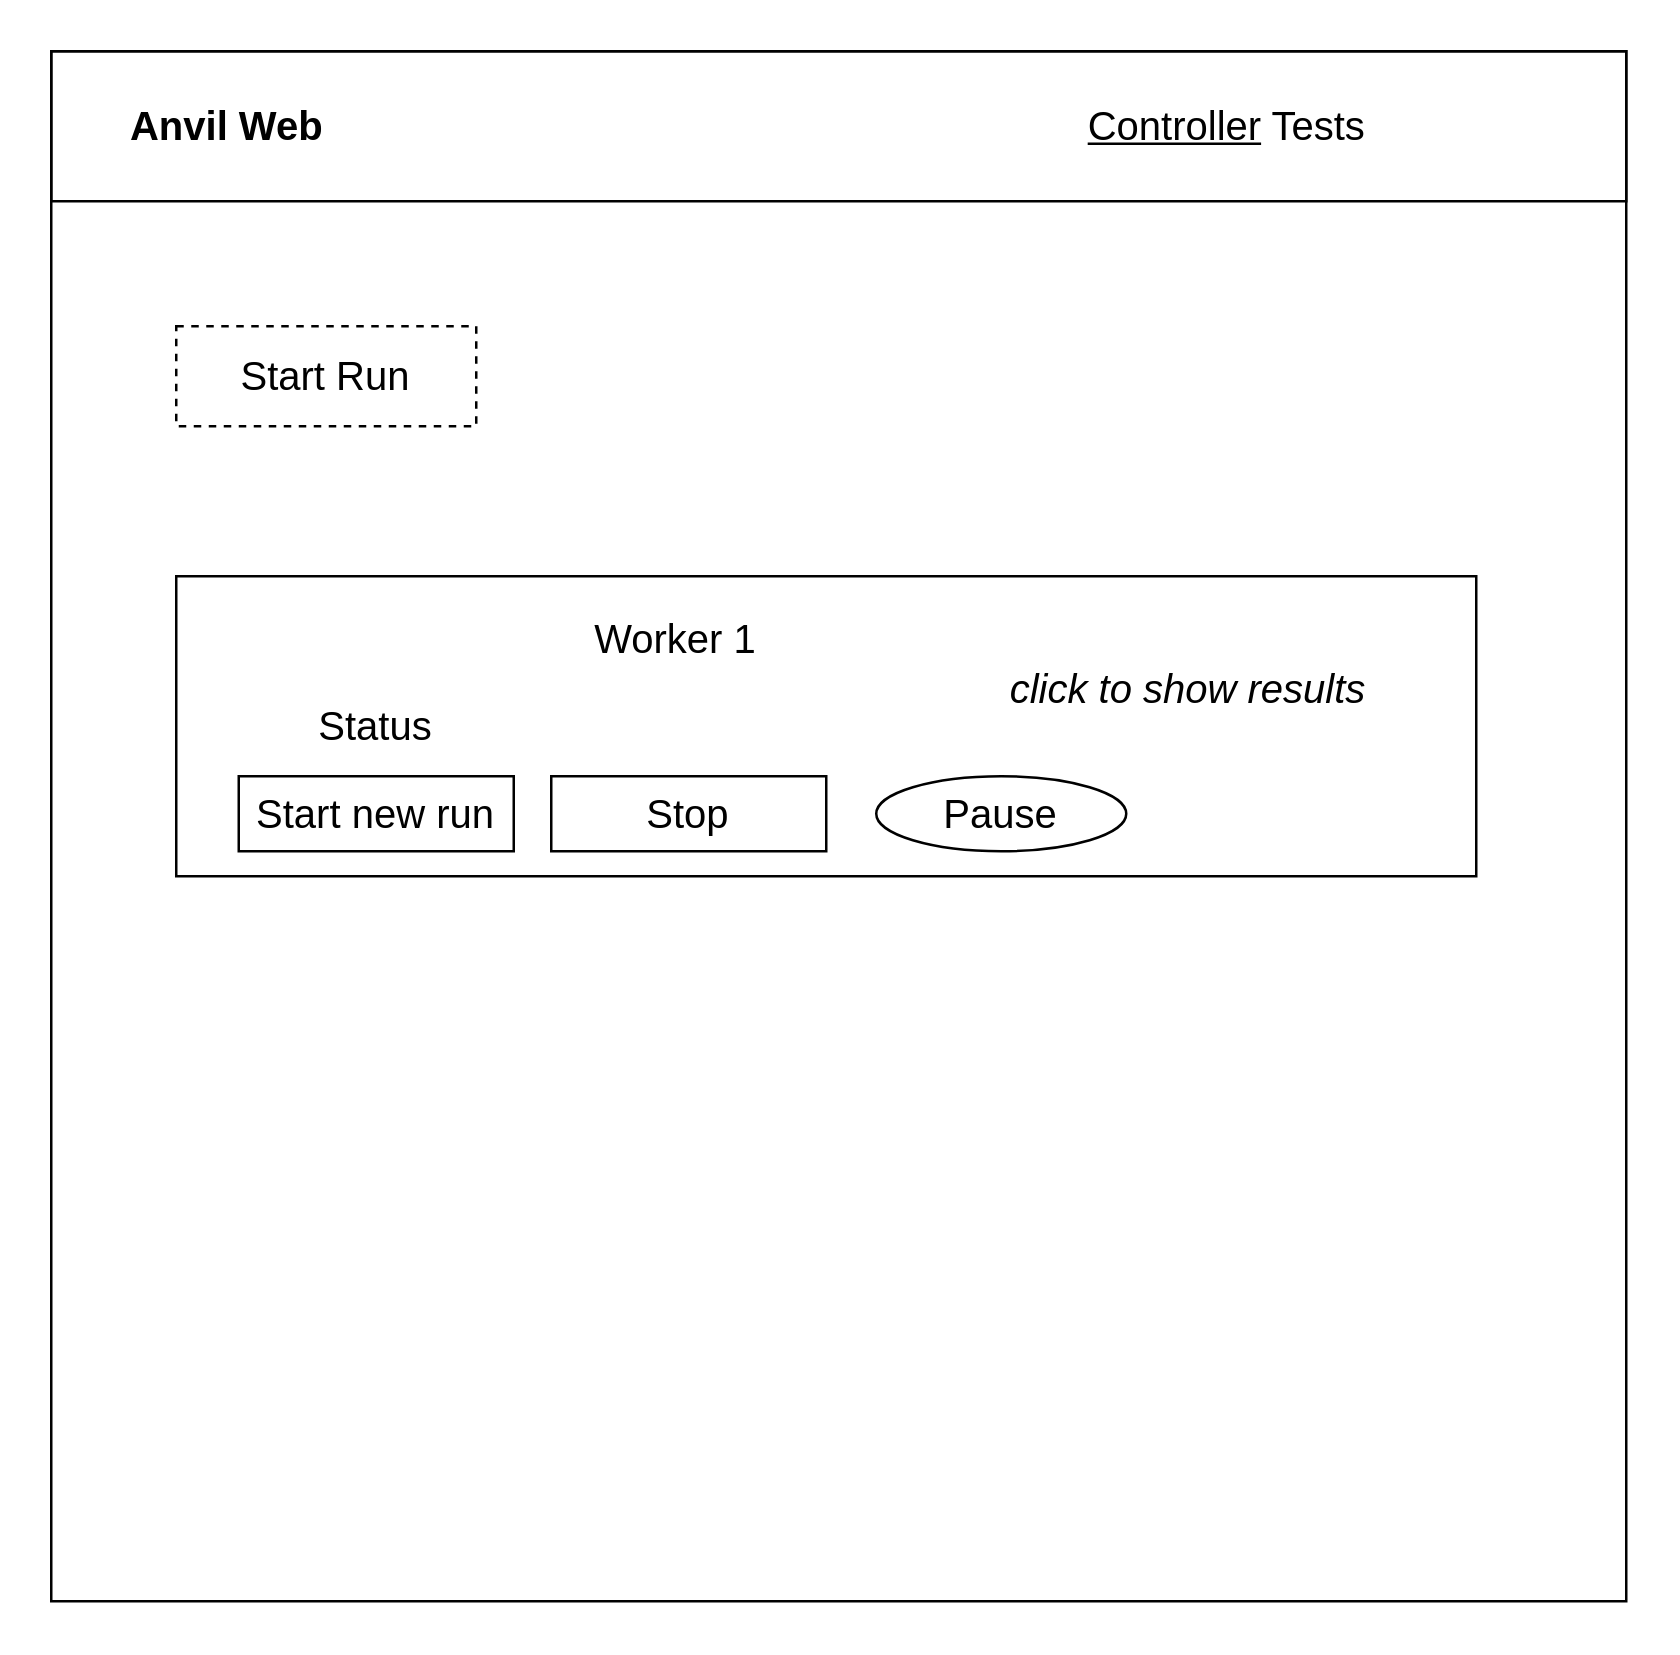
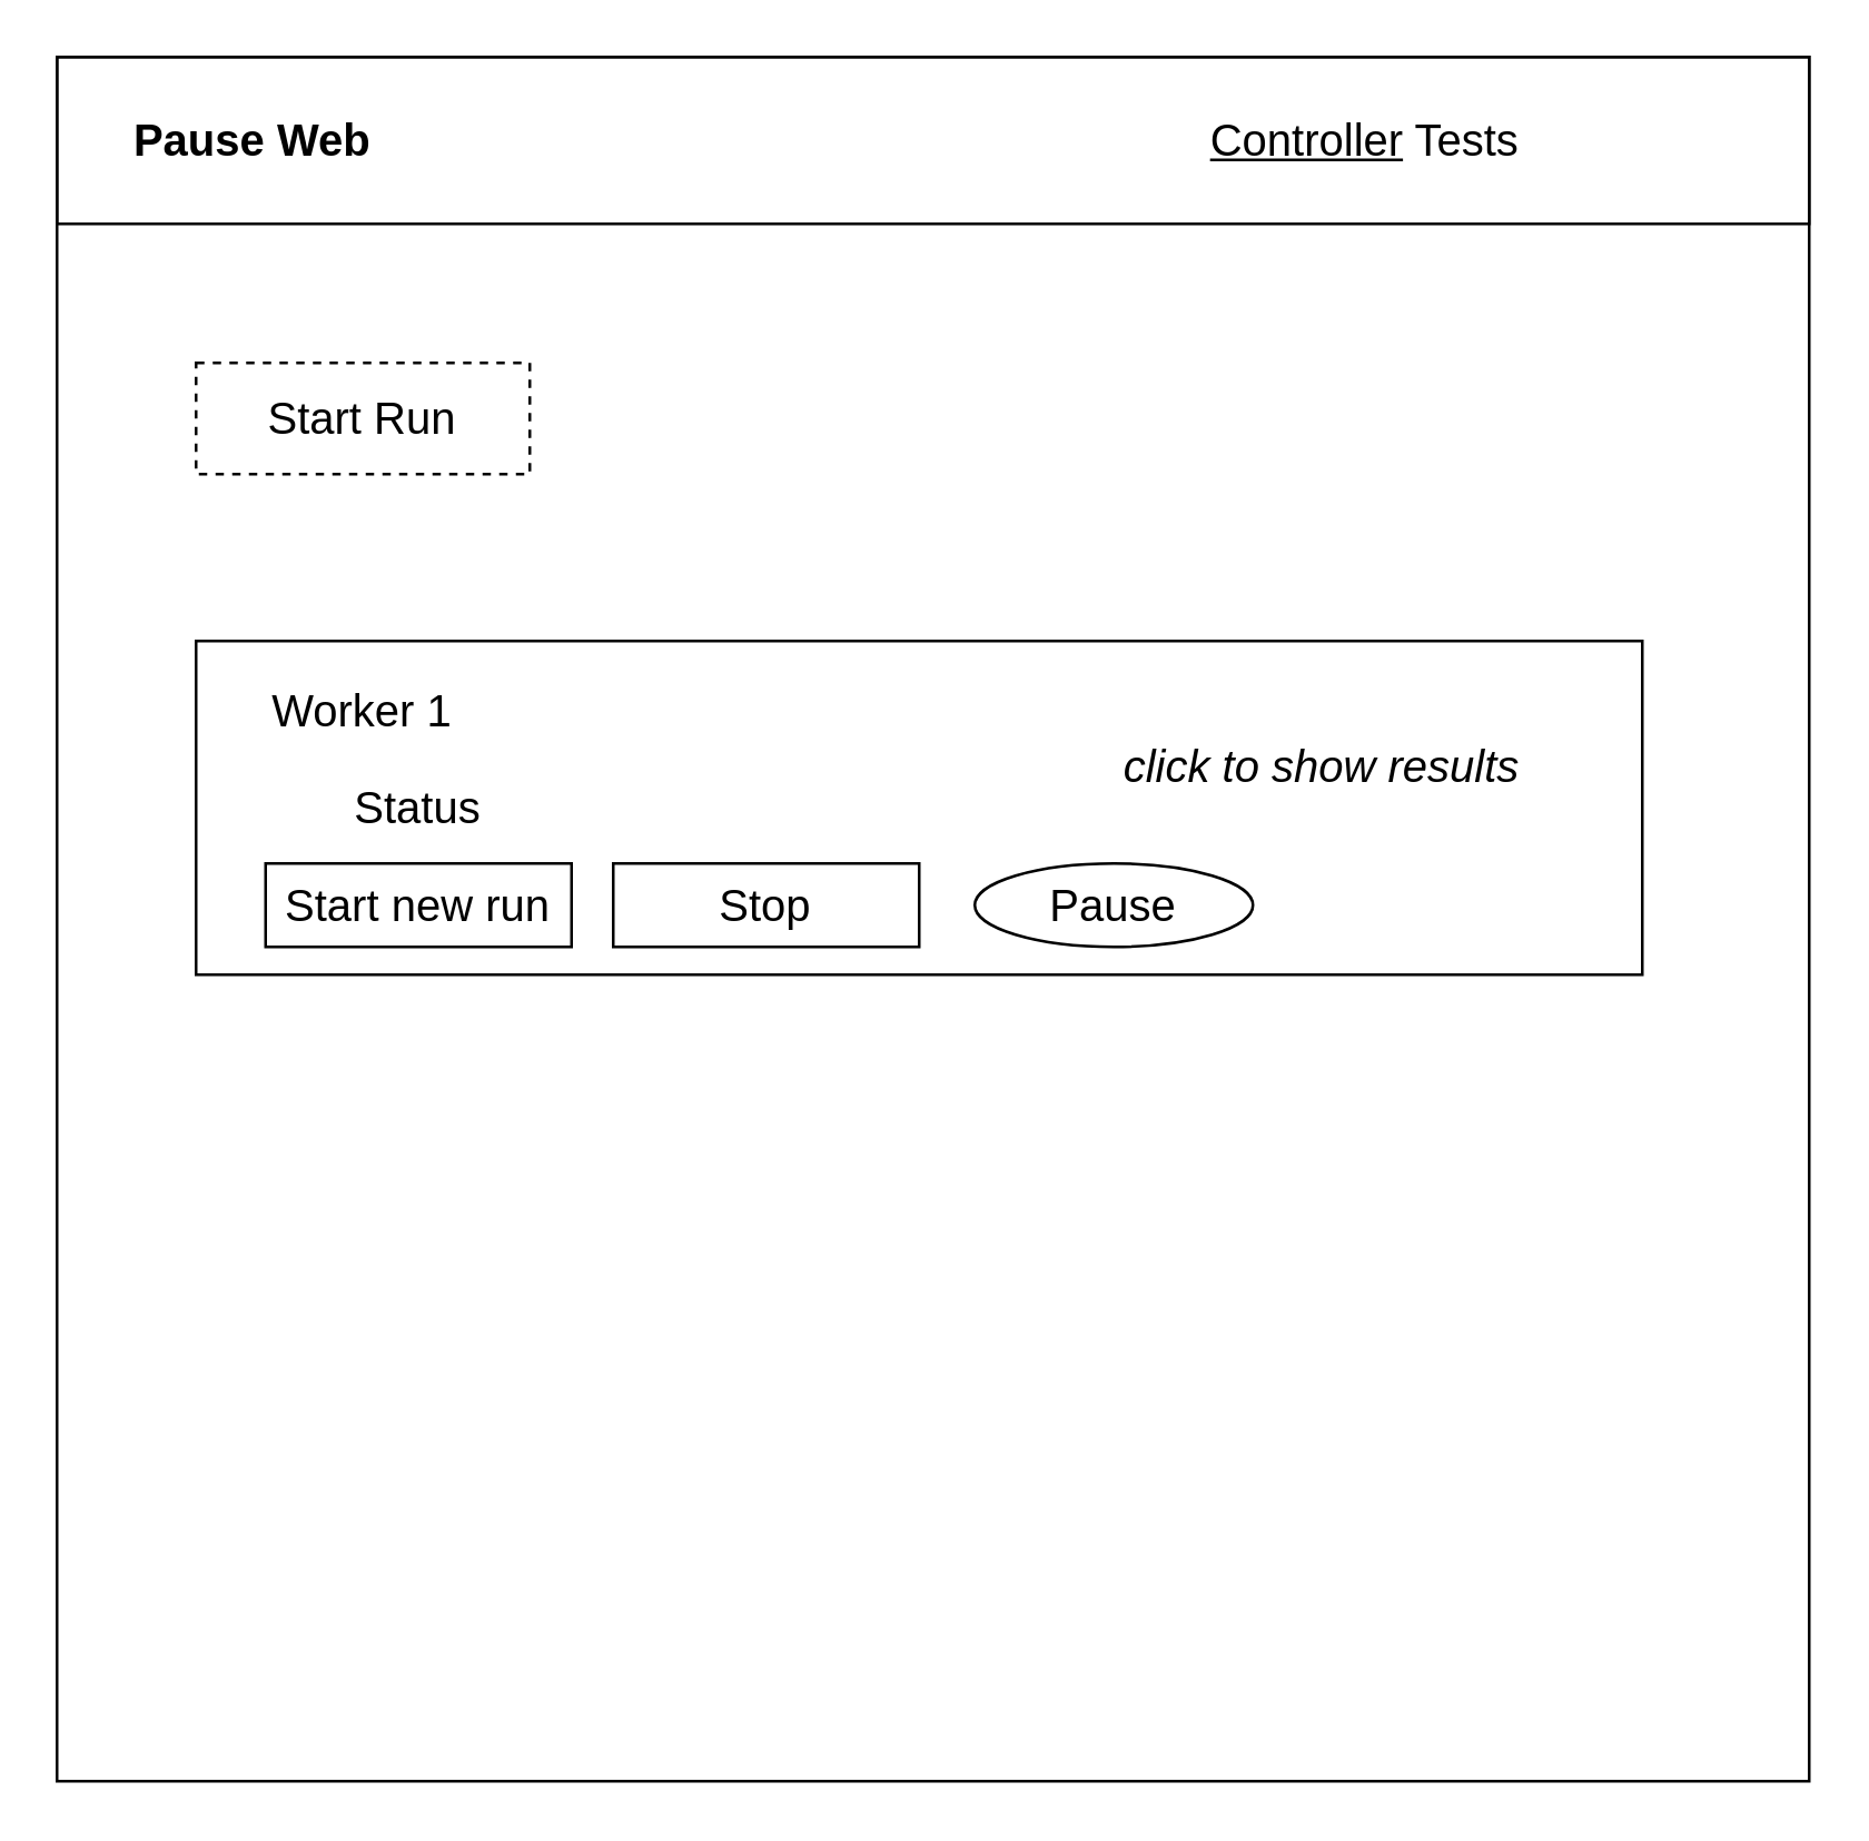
- <mxCell id="4" value="&lt;b&gt;&lt;font style=&quot;font-size: 16px;&quot;&gt;Anvil Web&lt;/font&gt;&lt;/b&gt;" style="text;html=1;align=center;verticalAlign=middle;resizable=0;points=[];autosize=1;strokeColor=none;fillColor=none;" parent="1" vertex="1"><mxGeometry x="40" y="35" width="100" height="30" as="geometry" /></mxCell>
+ <mxCell id="4" value="&lt;b&gt;&lt;font style=&quot;font-size: 16px;&quot;&gt;Pause Web&lt;/font&gt;&lt;/b&gt;" style="text;html=1;align=center;verticalAlign=middle;resizable=0;points=[];autosize=1;strokeColor=none;fillColor=none;" parent="1" vertex="1"><mxGeometry x="40" y="35" width="100" height="30" as="geometry" /></mxCell>
- <mxCell id="8" value="Worker 1" style="text;html=1;strokeColor=none;fillColor=none;align=center;verticalAlign=middle;whiteSpace=wrap;rounded=0;fontSize=16;" parent="1" vertex="1"><mxGeometry x="220" y="240" width="100" height="30" as="geometry" /></mxCell>
+ <mxCell id="8" value="Worker 1" style="text;html=1;strokeColor=none;fillColor=none;align=center;verticalAlign=middle;whiteSpace=wrap;rounded=0;fontSize=16;" parent="1" vertex="1"><mxGeometry x="80" y="240" width="100" height="30" as="geometry" /></mxCell>
